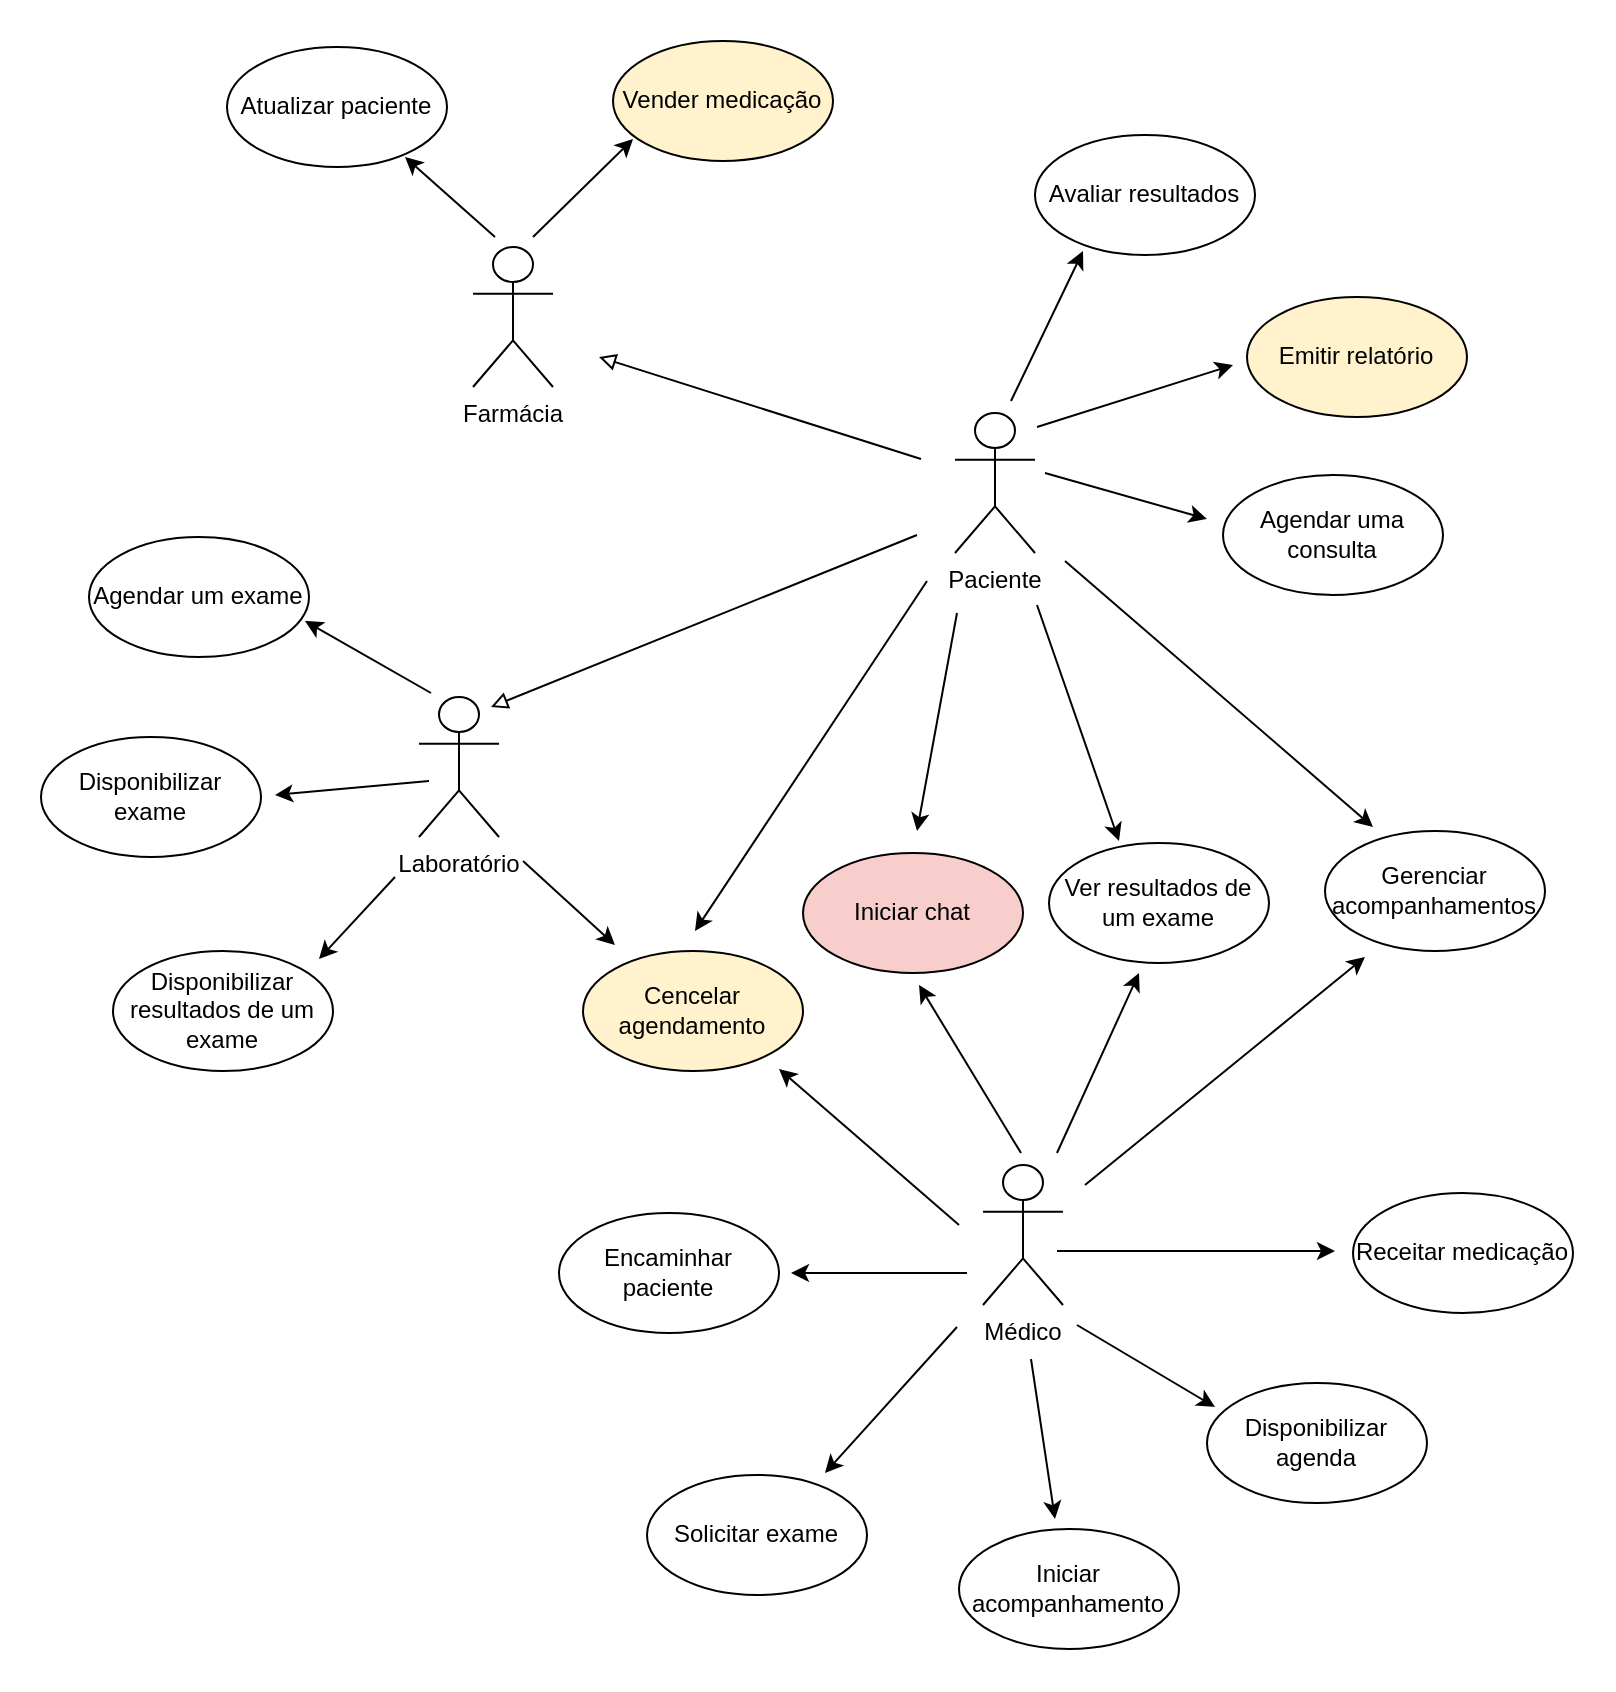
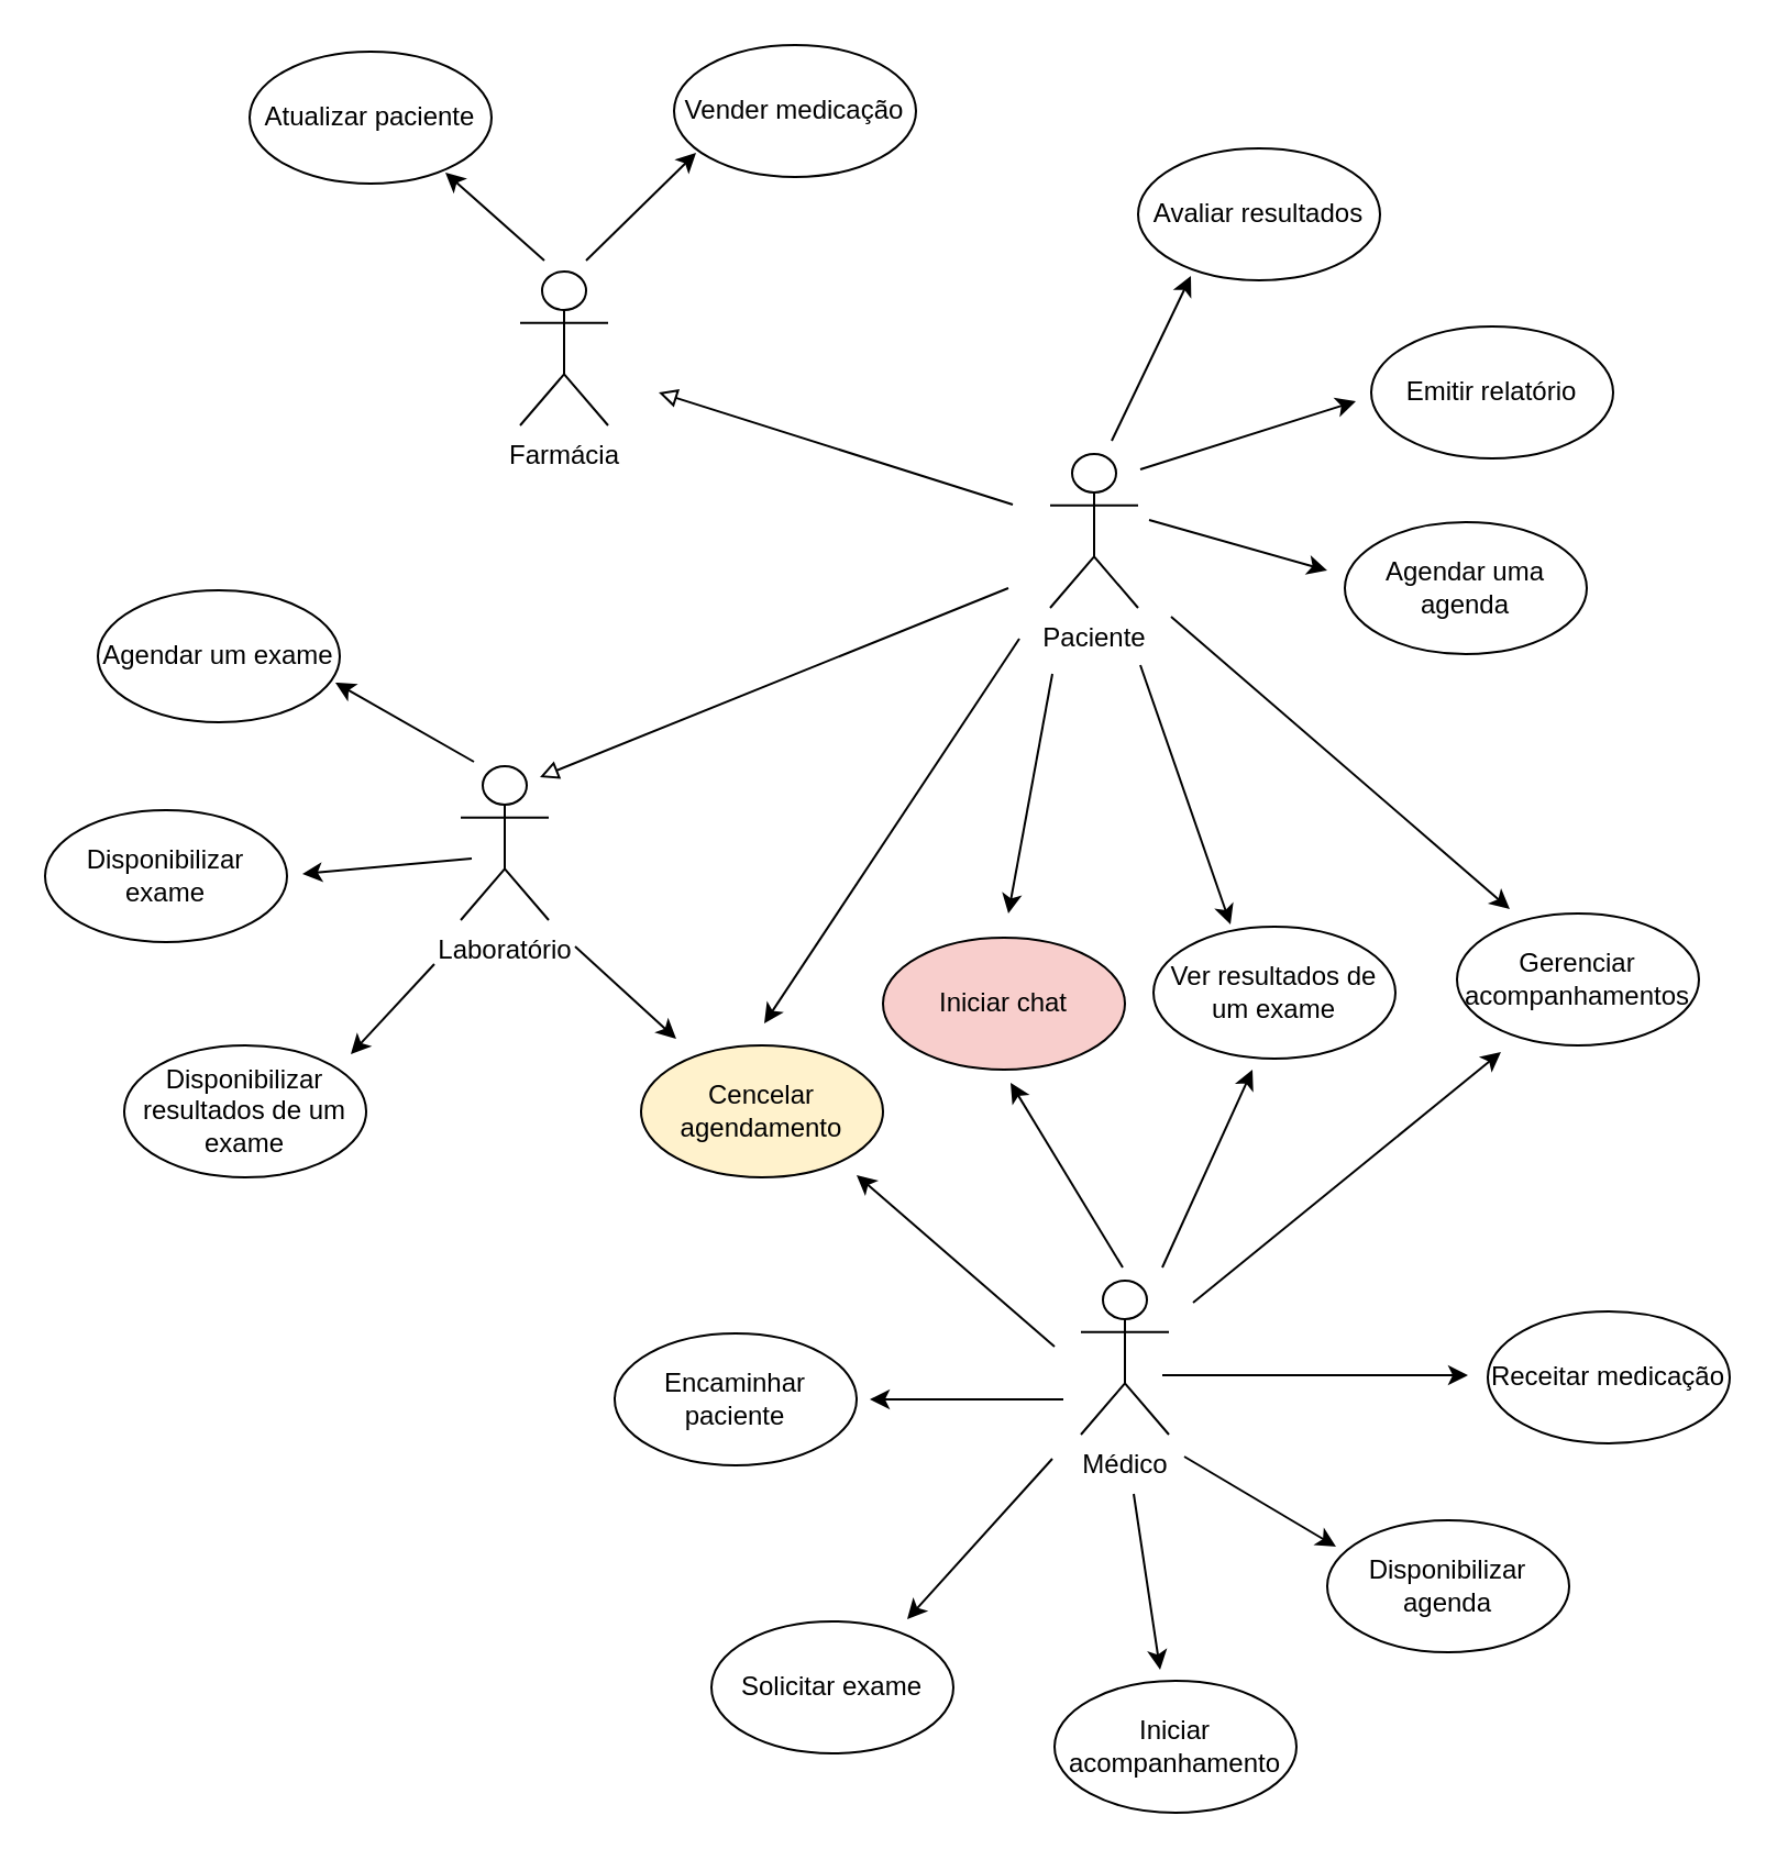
- <mxCell id="10" value="Vender medicação" style="ellipse;whiteSpace=wrap;html=1;connectable=0;fillColor=#fff2cc;" vertex="1" parent="1"><mxGeometry x="306" y="20" width="110" height="60" as="geometry" /></mxCell>
+ <mxCell id="10" value="Vender medicação" style="ellipse;whiteSpace=wrap;html=1;connectable=0;" vertex="1" parent="1"><mxGeometry x="306" y="20" width="110" height="60" as="geometry" /></mxCell>
- <mxCell id="32" value="Emitir relatório" style="ellipse;whiteSpace=wrap;html=1;connectable=0;fillColor=#fff2cc;" vertex="1" parent="1"><mxGeometry x="623" y="148" width="110" height="60" as="geometry" /></mxCell>
+ <mxCell id="32" value="Emitir relatório" style="ellipse;whiteSpace=wrap;html=1;connectable=0;" vertex="1" parent="1"><mxGeometry x="623" y="148" width="110" height="60" as="geometry" /></mxCell>
- <mxCell id="3" value="Agendar uma consulta" style="ellipse;whiteSpace=wrap;html=1;connectable=0;" vertex="1" parent="1"><mxGeometry x="611" y="237" width="110" height="60" as="geometry" /></mxCell>
+ <mxCell id="3" value="Agendar uma agenda" style="ellipse;whiteSpace=wrap;html=1;connectable=0;" vertex="1" parent="1"><mxGeometry x="611" y="237" width="110" height="60" as="geometry" /></mxCell>
